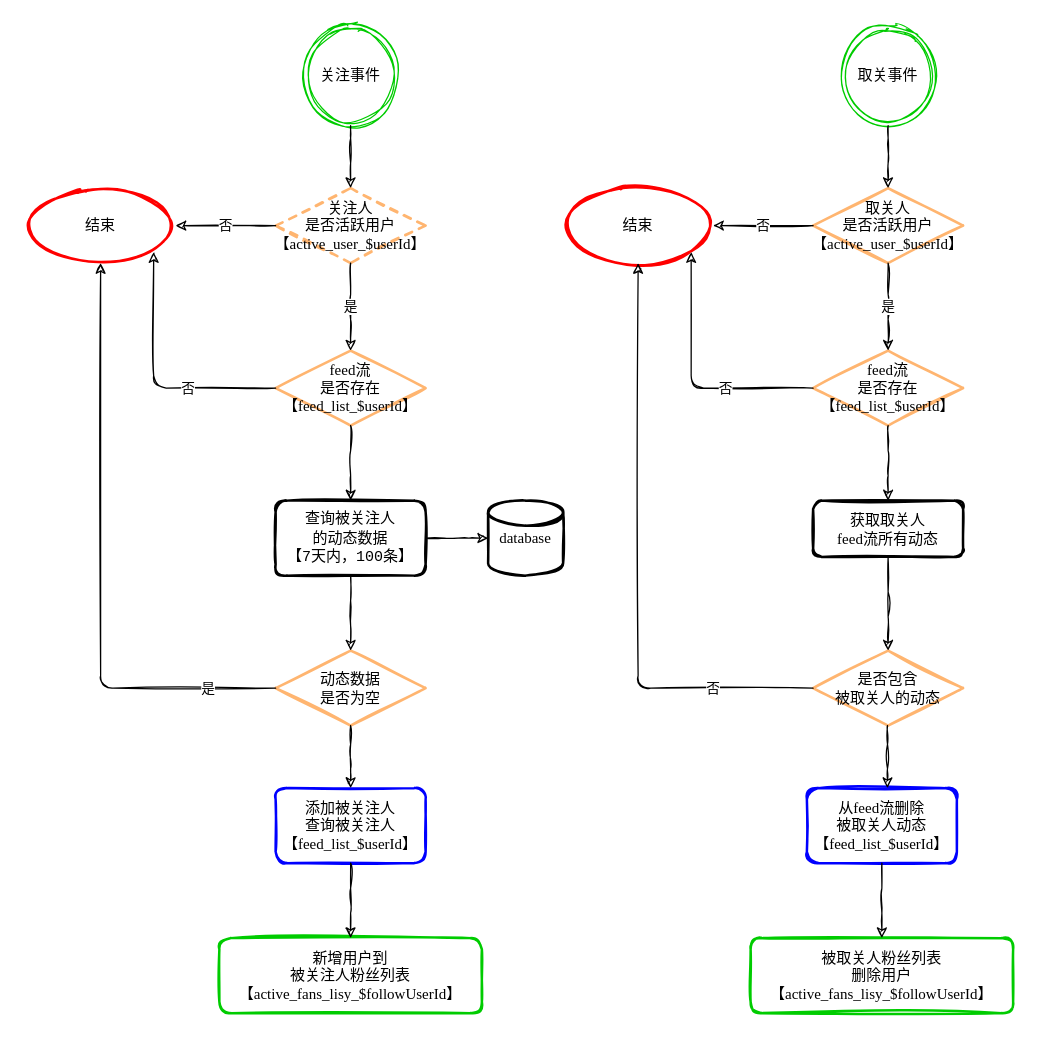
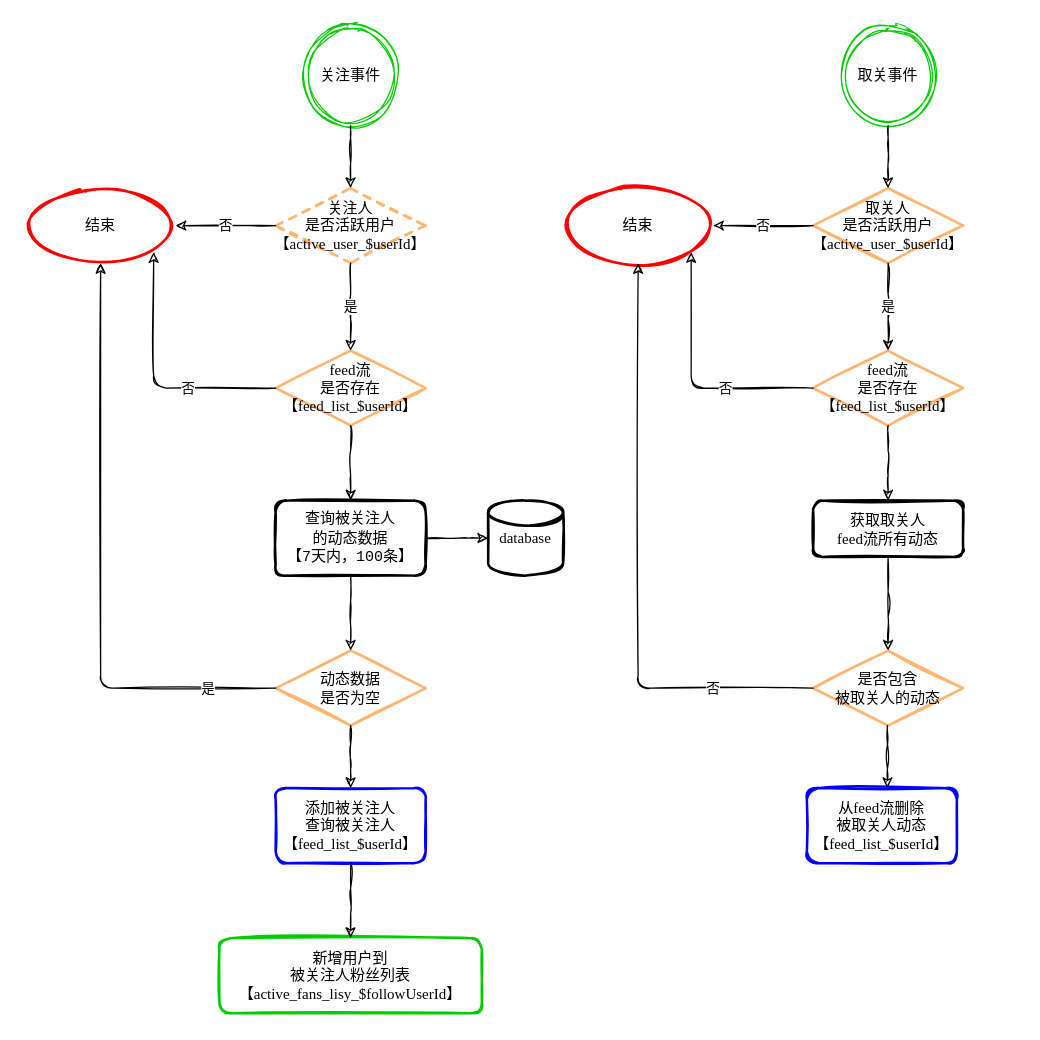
- <mxCell id="36" value="" style="edgeStyle=elbowEdgeStyle;elbow=vertical;endArrow=classic;html=1;entryX=0.5;entryY=0;entryDx=0;entryDy=0;exitX=0.5;exitY=1;exitDx=0;exitDy=0;sketch=1;" edge="1" parent="1" source="34" target="35"><mxGeometry width="50" height="50" relative="1" as="geometry"><mxPoint x="585" y="710" as="sourcePoint" /><mxPoint x="635" y="660" as="targetPoint" /></mxGeometry></mxCell>
- <mxCell id="35" value="&lt;font face=&quot;Comic Sans MS&quot;&gt;被取关人粉丝列表&lt;br&gt;删除用户&lt;br&gt;【active_fans_lisy_$followUserId】&lt;/font&gt;" style="rounded=1;whiteSpace=wrap;html=1;strokeWidth=2;fillWeight=4;hachureGap=8;hachureAngle=45;sketch=1;fillColor=none;strokeColor=#00CC00;" vertex="1" parent="1"><mxGeometry x="600" y="750" width="210" height="60" as="geometry" /></mxCell>
